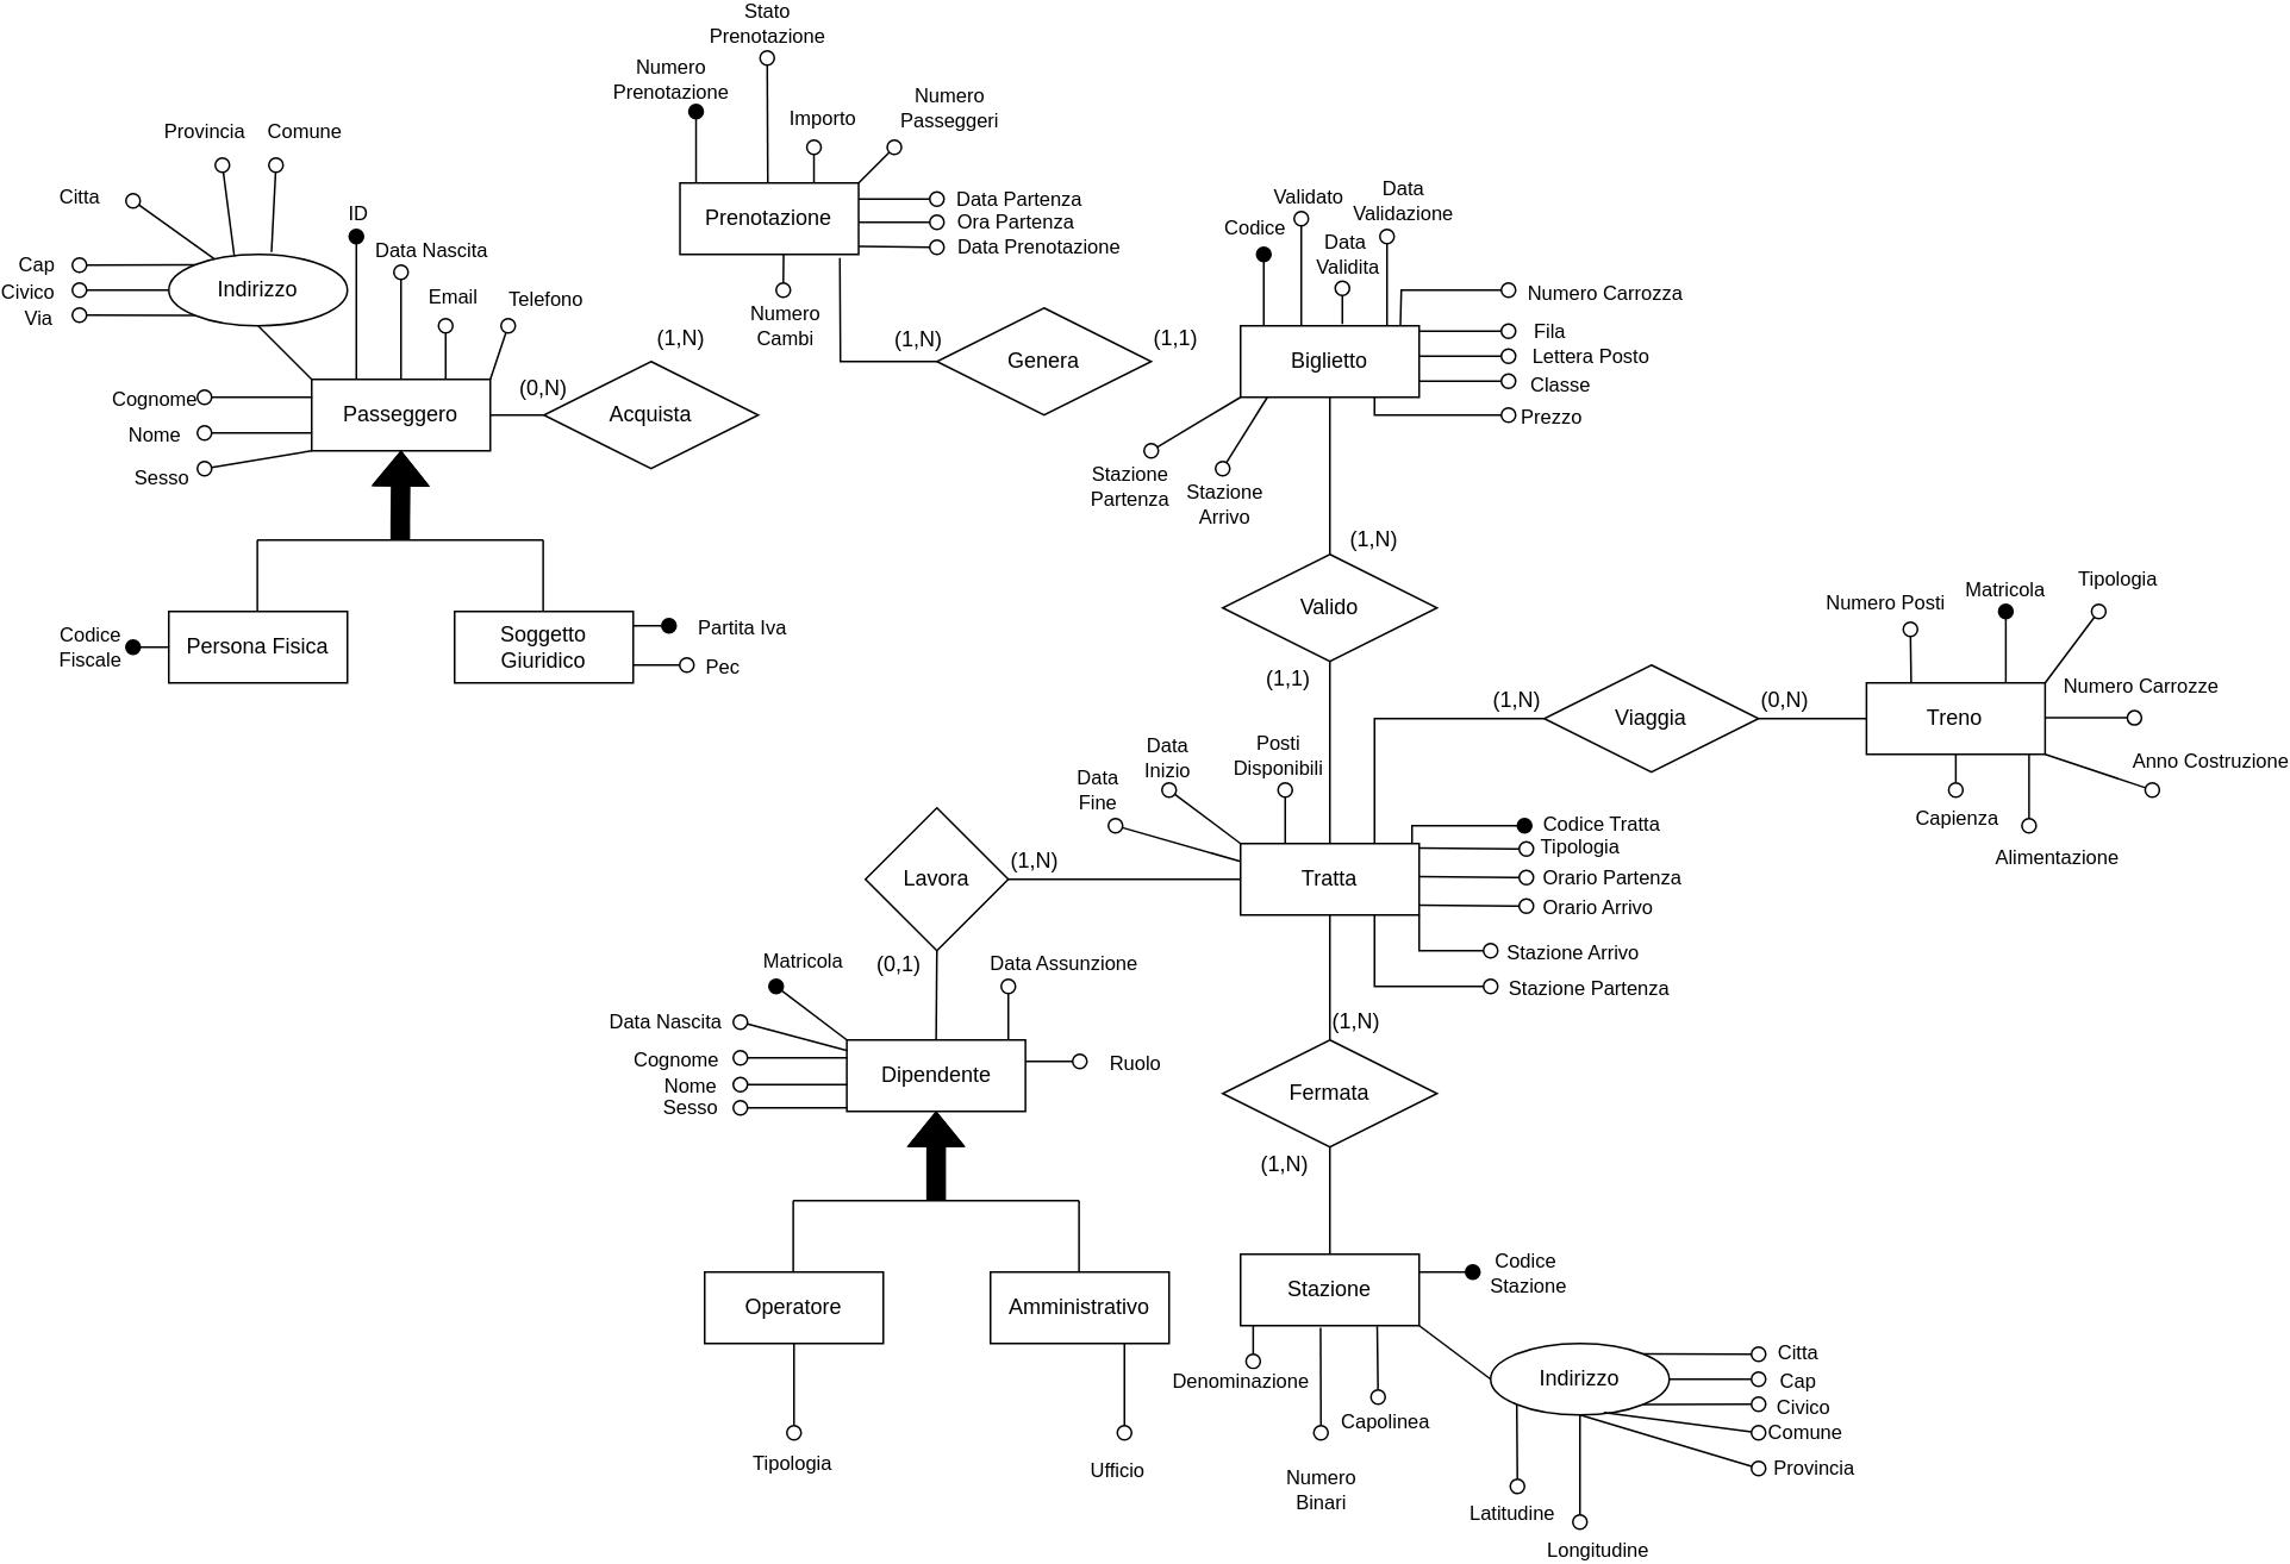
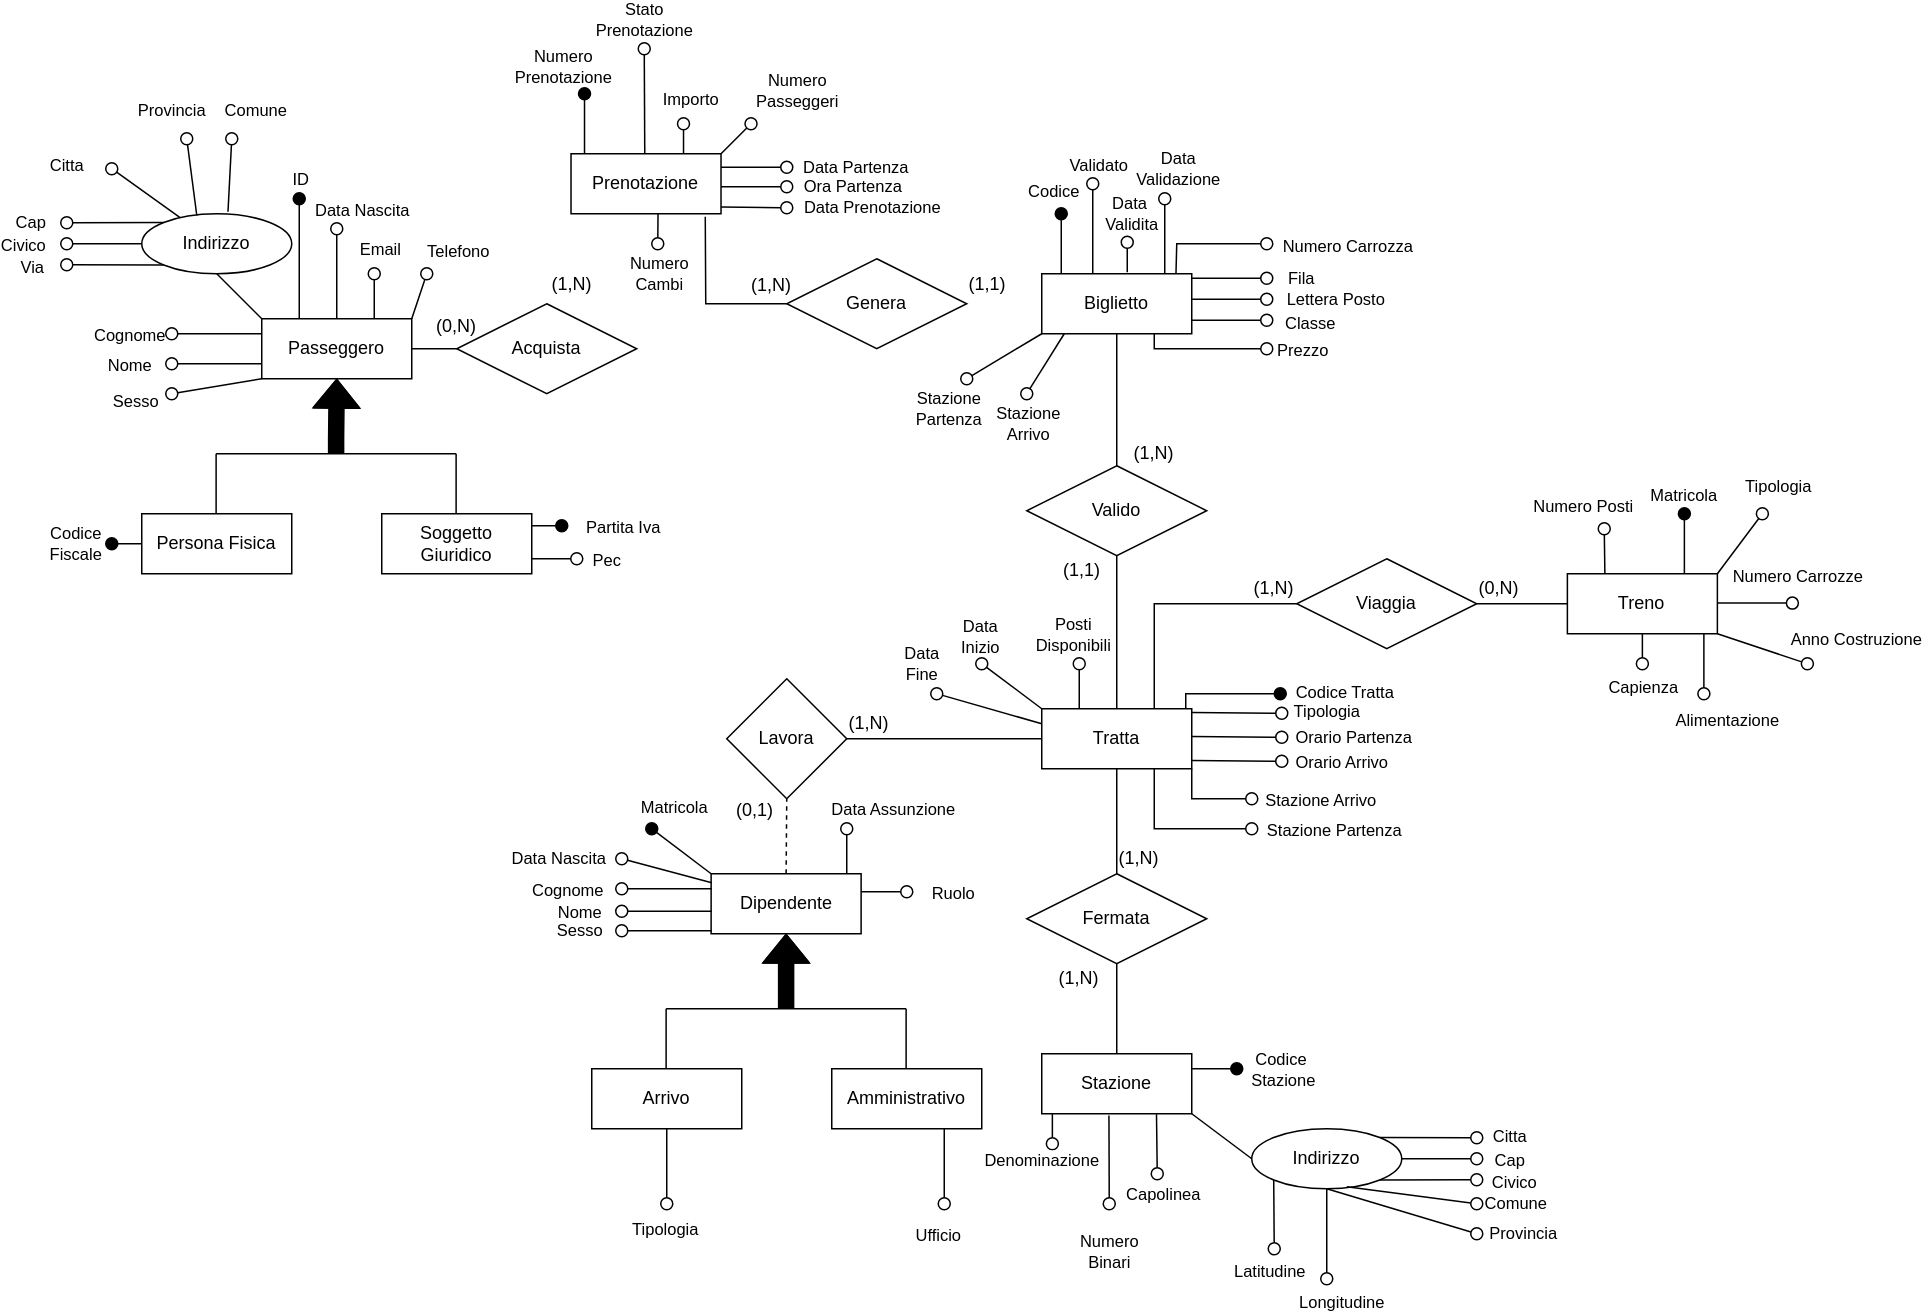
- <mxCell id="19" value="" style="endArrow=none;html=1;rounded=0;exitX=0.5;exitY=0;exitDx=0;exitDy=0;entryX=0.5;entryY=1;entryDx=0;entryDy=0;" parent="1" source="8" target="18" edge="1"><mxGeometry width="50" height="50" relative="1" as="geometry"><mxPoint x="510" y="380" as="sourcePoint" /><mxPoint x="510" y="340" as="targetPoint" /></mxGeometry></mxCell>
+ <mxCell id="19" value="" style="endArrow=none;html=1;rounded=0;exitX=0.5;exitY=0;exitDx=0;exitDy=0;entryX=0.5;entryY=1;entryDx=0;entryDy=0;dashed=1;" parent="1" source="8" target="18" edge="1"><mxGeometry width="50" height="50" relative="1" as="geometry"><mxPoint x="510" y="380" as="sourcePoint" /><mxPoint x="510" y="340" as="targetPoint" /></mxGeometry></mxCell>
- <mxCell id="9" value="Operatore" style="whiteSpace=wrap;html=1;align=center;" parent="1" vertex="1"><mxGeometry x="370" y="700" width="100" height="40" as="geometry" /></mxCell>
+ <mxCell id="9" value="Arrivo" style="whiteSpace=wrap;html=1;align=center;" parent="1" vertex="1"><mxGeometry x="370" y="700" width="100" height="40" as="geometry" /></mxCell>
